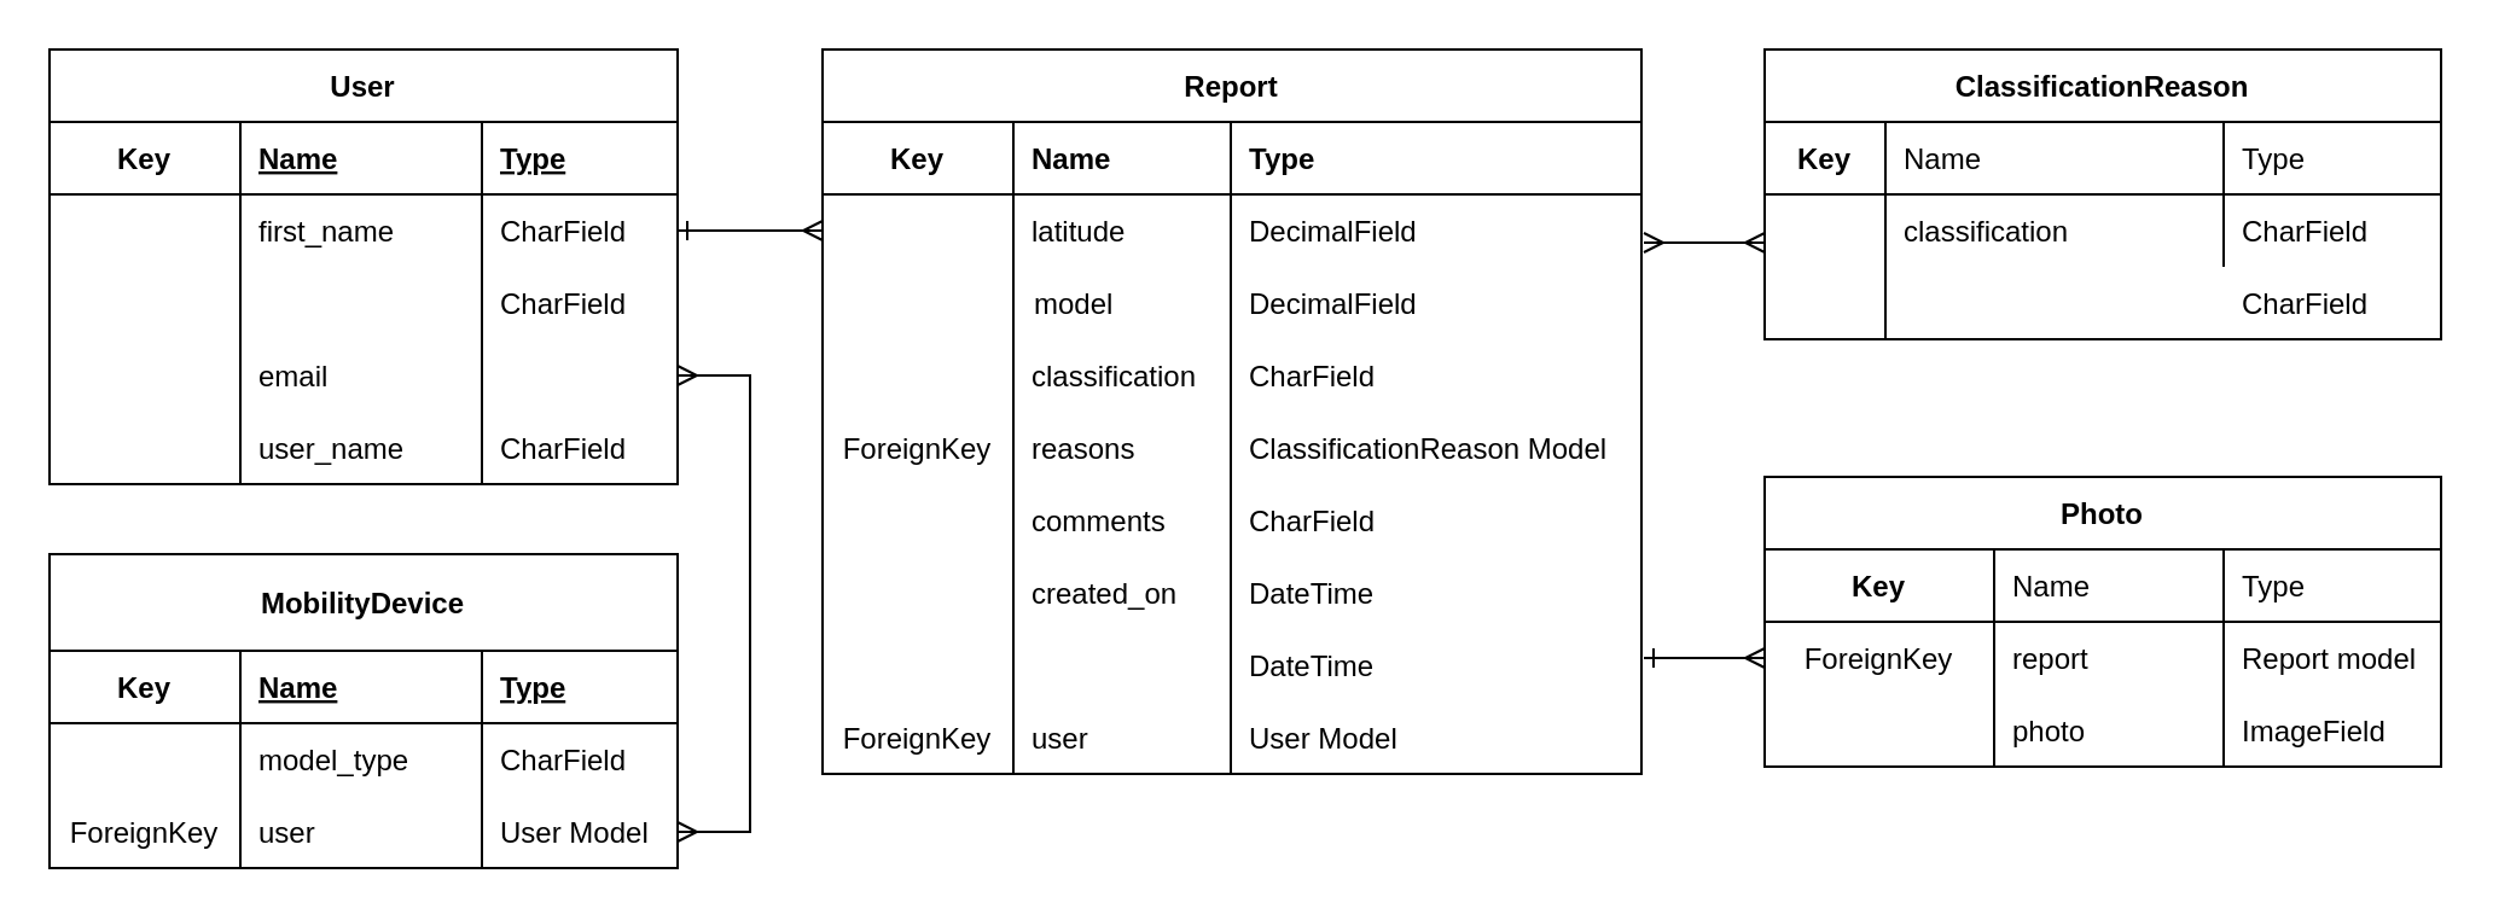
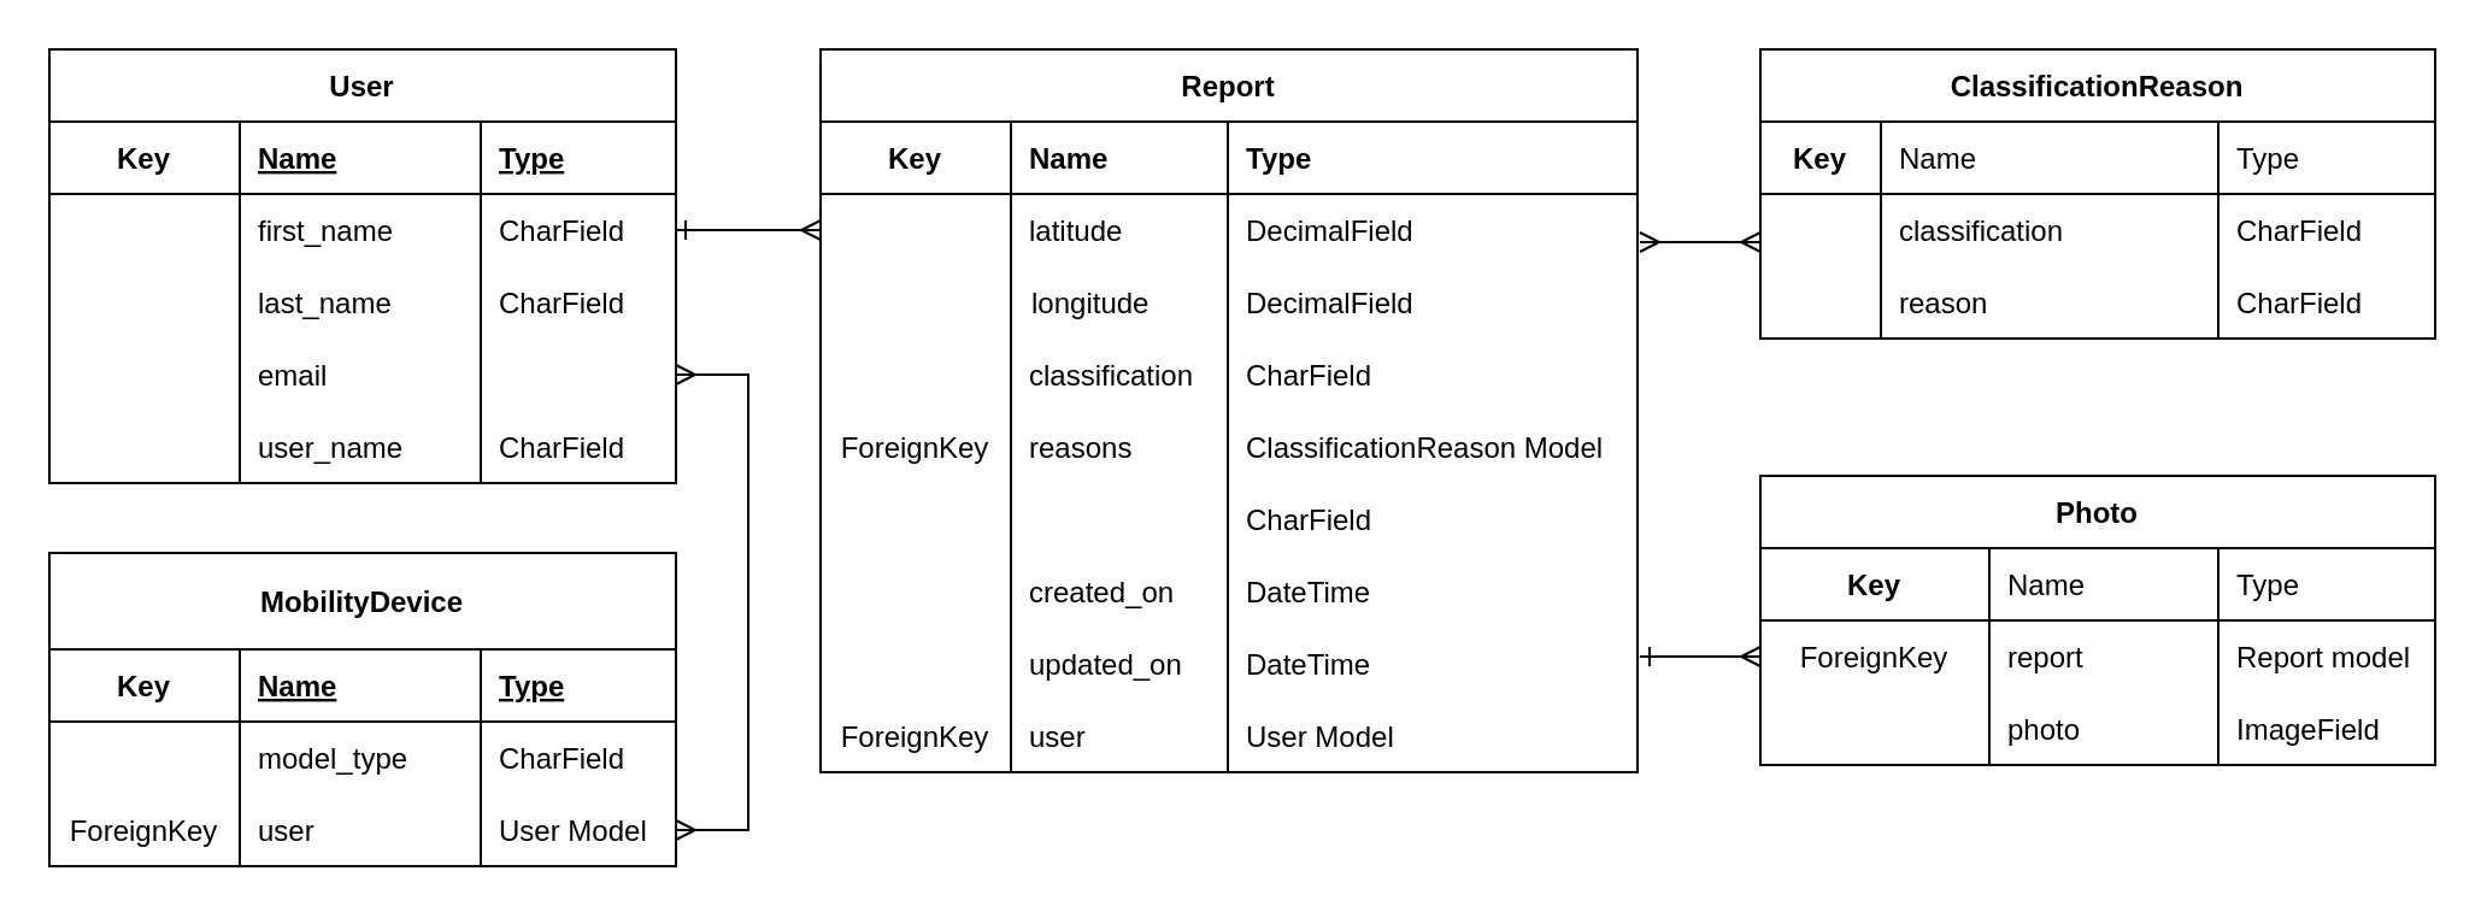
+ <mxCell id="26" value="last_name" style="shape=partialRectangle;overflow=hidden;connectable=0;fillColor=none;top=0;left=0;bottom=0;right=0;align=left;spacingLeft=6;" parent="24" vertex="1"><mxGeometry x="79" width="100" height="30" as="geometry"><mxRectangle width="100" height="30" as="alternateBounds" /></mxGeometry></mxCell>
+ <mxCell id="13" value="reason" style="shape=partialRectangle;overflow=hidden;connectable=0;fillColor=none;top=0;left=0;bottom=0;right=0;align=left;spacingLeft=6;" parent="11" vertex="1"><mxGeometry x="50" width="140" height="30" as="geometry"><mxRectangle width="140" height="30" as="alternateBounds" /></mxGeometry></mxCell>
- <mxCell id="75" value="model" style="shape=partialRectangle;overflow=hidden;connectable=0;fillColor=none;top=0;left=0;bottom=0;right=0;align=left;spacingLeft=6;" parent="1" vertex="1"><mxGeometry x="420" y="110" width="89" height="30" as="geometry"><mxRectangle width="220" height="30" as="alternateBounds" /></mxGeometry></mxCell>
+ <mxCell id="75" value="longitude" style="shape=partialRectangle;overflow=hidden;connectable=0;fillColor=none;top=0;left=0;bottom=0;right=0;align=left;spacingLeft=6;" parent="1" vertex="1"><mxGeometry x="420" y="110" width="89" height="30" as="geometry"><mxRectangle width="220" height="30" as="alternateBounds" /></mxGeometry></mxCell>
- <mxCell id="58" value="comments" style="shape=partialRectangle;overflow=hidden;connectable=0;fillColor=none;top=0;left=0;bottom=0;right=0;align=left;spacingLeft=6;" parent="56" vertex="1"><mxGeometry x="79" width="90" height="30" as="geometry"><mxRectangle width="90" height="30" as="alternateBounds" /></mxGeometry></mxCell>
+ <mxCell id="66" value="updated_on" style="shape=partialRectangle;overflow=hidden;connectable=0;fillColor=none;top=0;left=0;bottom=0;right=0;align=left;spacingLeft=6;" parent="64" vertex="1"><mxGeometry x="79" width="90" height="30" as="geometry"><mxRectangle width="90" height="30" as="alternateBounds" /></mxGeometry></mxCell>
